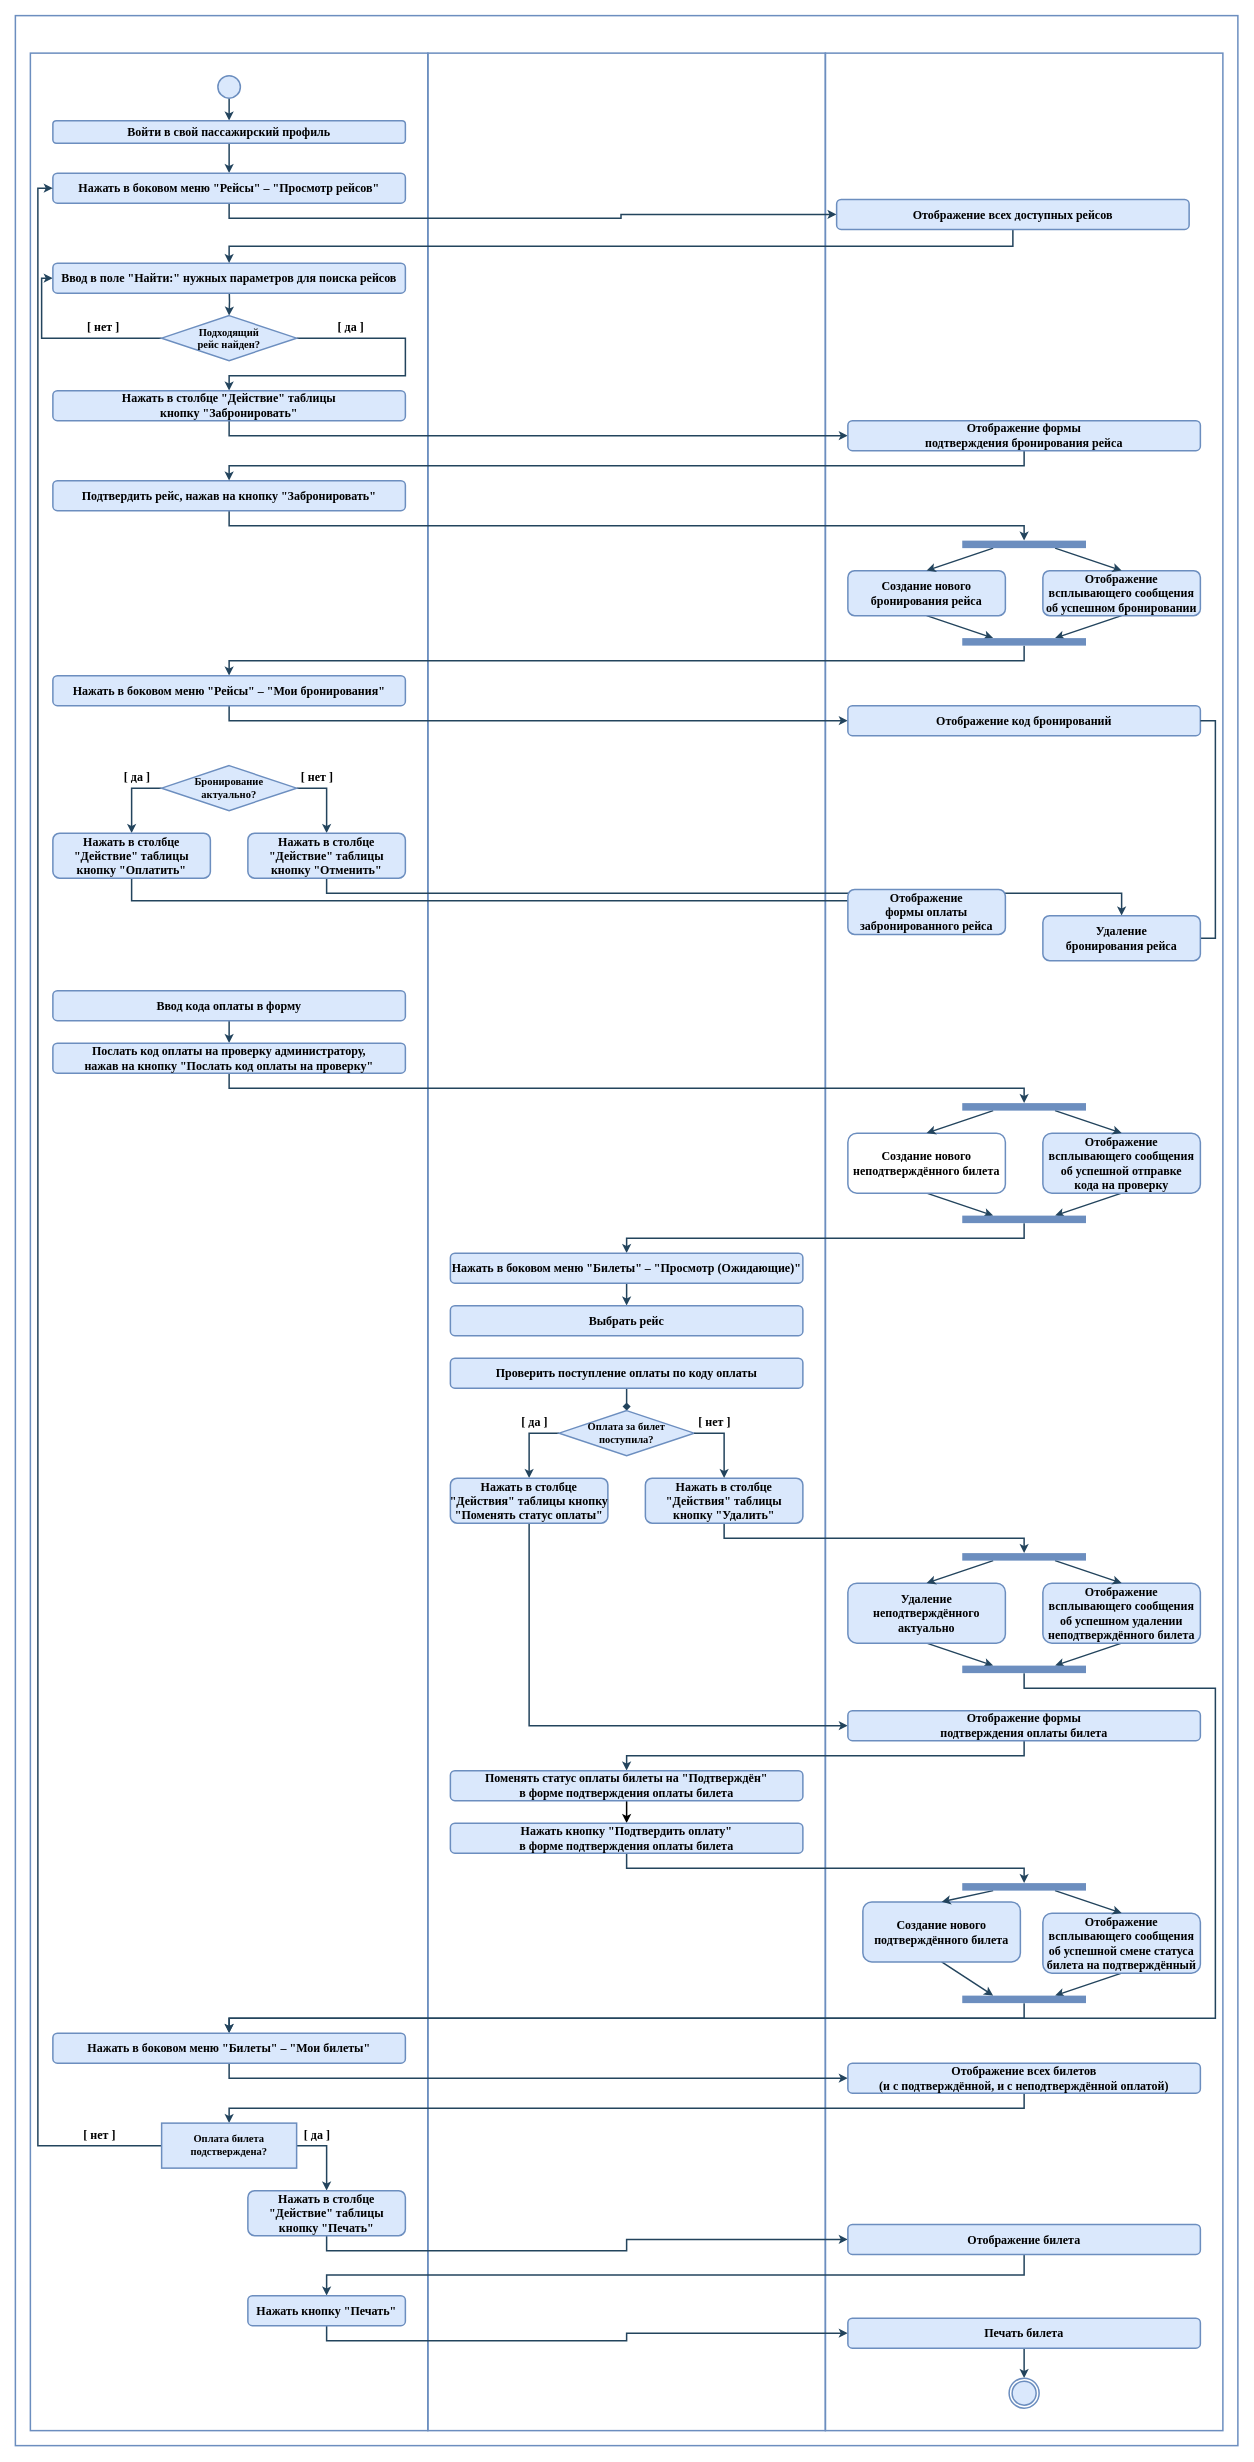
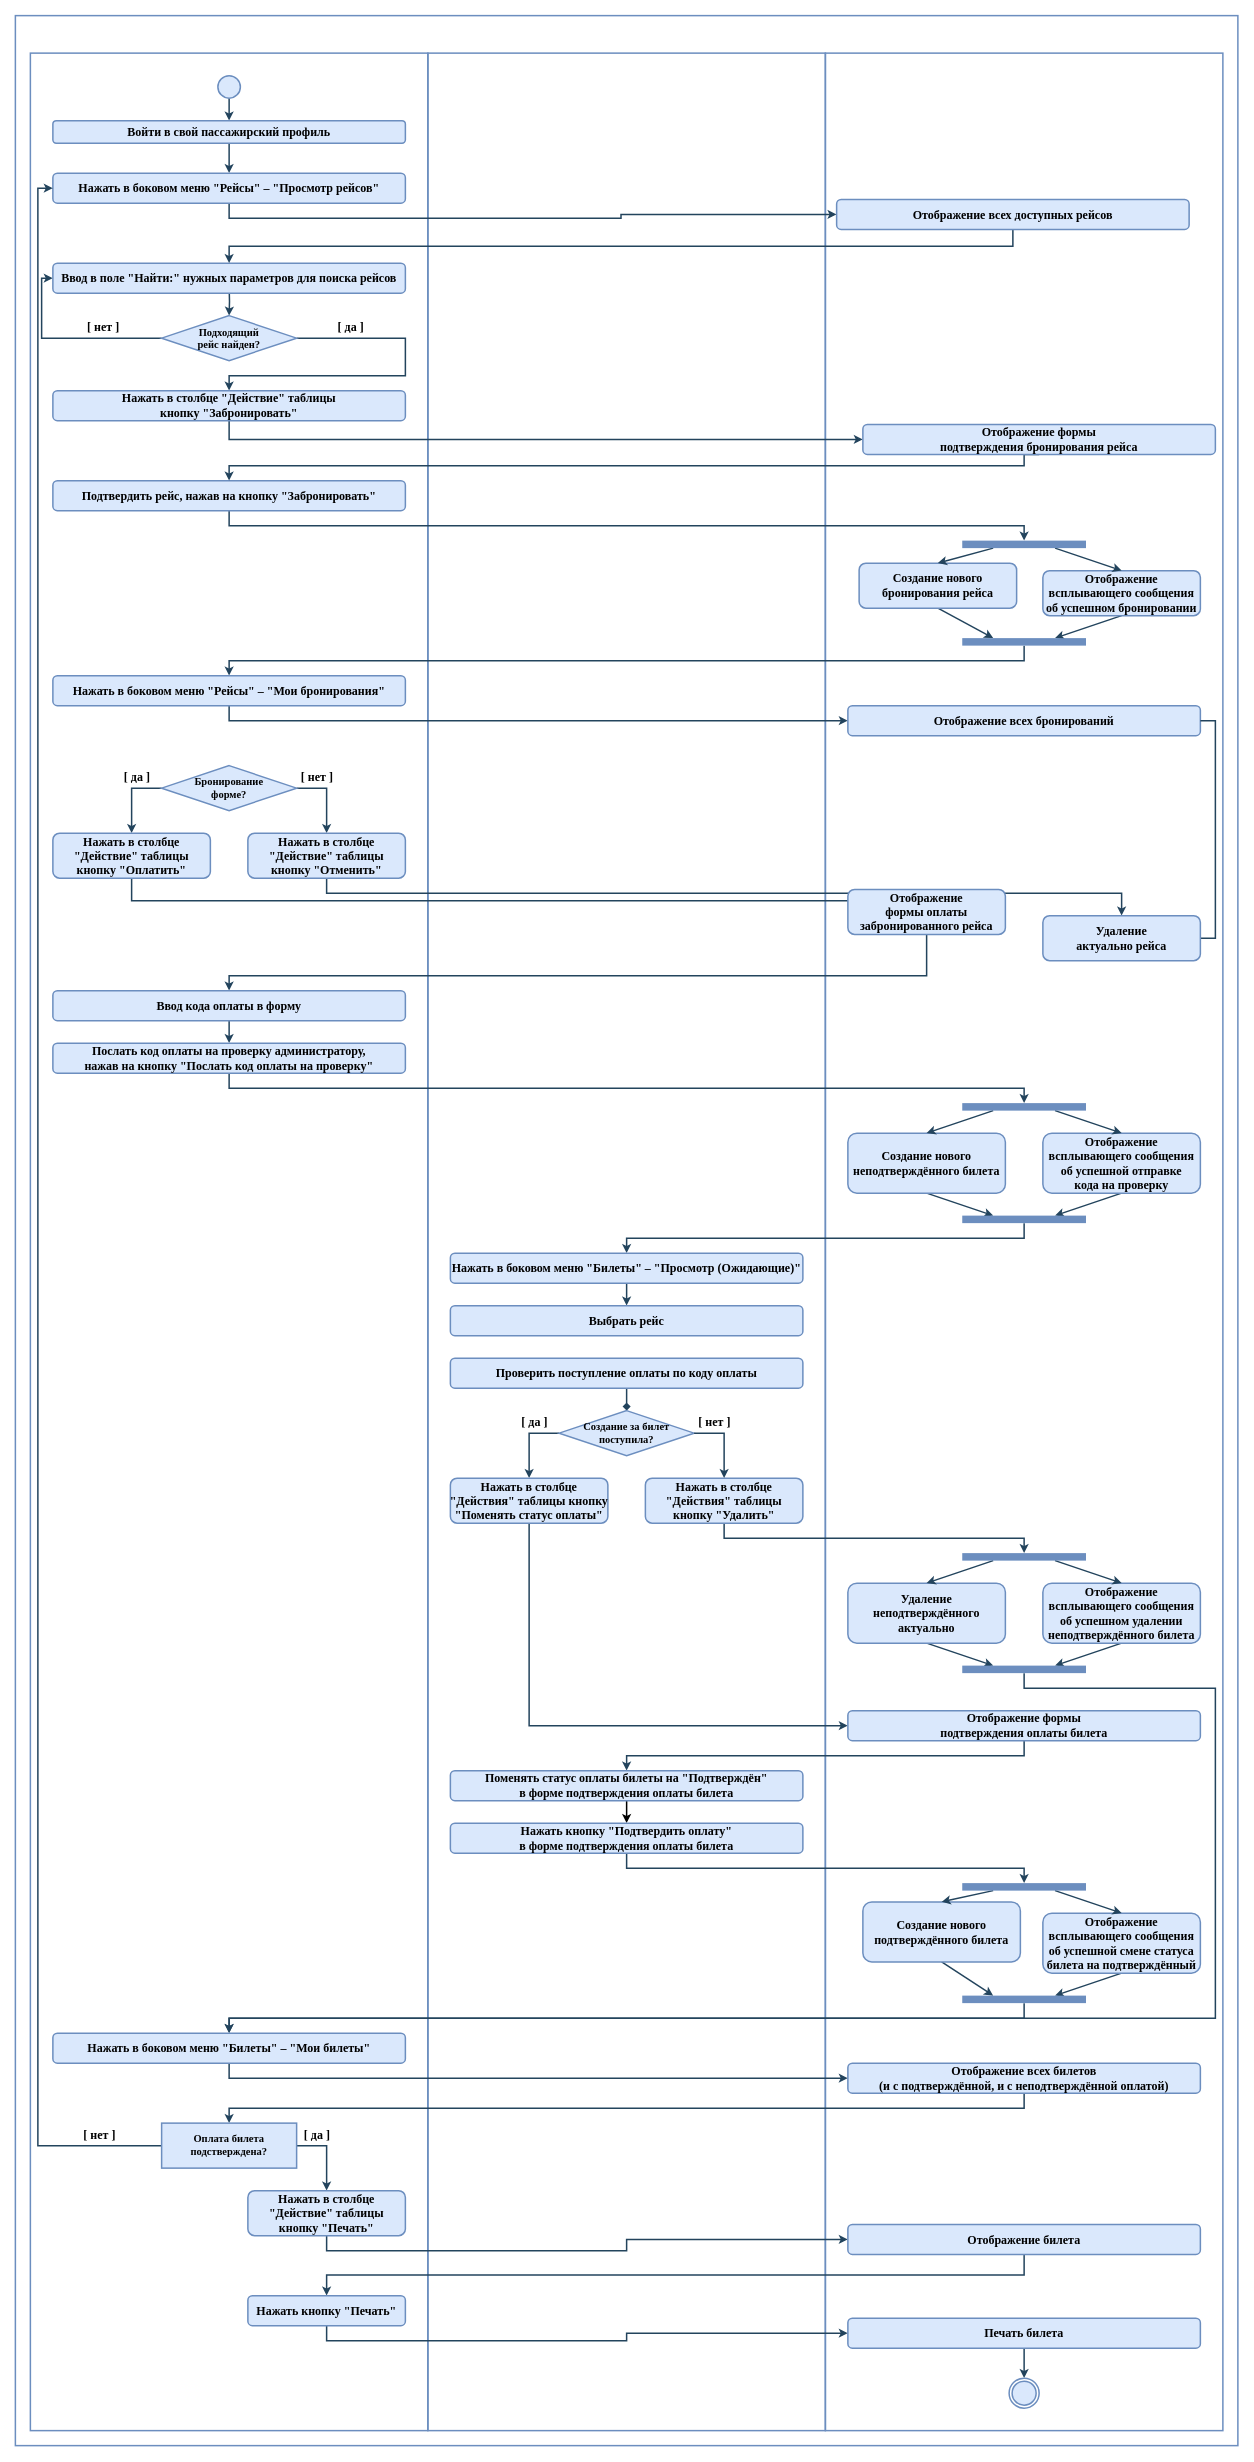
- <mxCell id="26" value="&lt;font style=&quot;text-wrap: nowrap;&quot;&gt;Отображение формы&lt;br&gt;&lt;/font&gt;&lt;div style=&quot;text-wrap: nowrap;&quot;&gt;подтверждения бронирования рейса&lt;/div&gt;" style="rounded=1;whiteSpace=wrap;html=1;fontFamily=Times New Roman;fontSize=16;fontStyle=1;fillColor=#dae8fc;strokeColor=#6c8ebf;strokeWidth=2;" vertex="1" parent="1"><mxGeometry x="1130" y="560" width="470" height="40" as="geometry" /></mxCell>
+ <mxCell id="26" value="&lt;font style=&quot;text-wrap: nowrap;&quot;&gt;Отображение формы&lt;br&gt;&lt;/font&gt;&lt;div style=&quot;text-wrap: nowrap;&quot;&gt;подтверждения бронирования рейса&lt;/div&gt;" style="rounded=1;whiteSpace=wrap;html=1;fontFamily=Times New Roman;fontSize=16;fontStyle=1;fillColor=#dae8fc;strokeColor=#6c8ebf;strokeWidth=2;" vertex="1" parent="1"><mxGeometry x="1150" y="565" width="470" height="40" as="geometry" /></mxCell>
- <mxCell id="28" value="&lt;b&gt;Создание нового&lt;/b&gt;&lt;div&gt;&lt;b&gt;бронирования рейса&lt;/b&gt;&lt;/div&gt;" style="rounded=1;whiteSpace=wrap;html=1;fontFamily=Times New Roman;fontSize=16;fontStyle=1;fillColor=#dae8fc;strokeColor=#6c8ebf;strokeWidth=2;" vertex="1" parent="1"><mxGeometry x="1130" y="760" width="210" height="60" as="geometry" /></mxCell>
+ <mxCell id="28" value="&lt;b&gt;Создание нового&lt;/b&gt;&lt;div&gt;&lt;b&gt;бронирования рейса&lt;/b&gt;&lt;/div&gt;" style="rounded=1;whiteSpace=wrap;html=1;fontFamily=Times New Roman;fontSize=16;fontStyle=1;fillColor=#dae8fc;strokeColor=#6c8ebf;strokeWidth=2;" vertex="1" parent="1"><mxGeometry x="1145" y="750" width="210" height="60" as="geometry" /></mxCell>
- <mxCell id="38" value="&lt;font style=&quot;text-wrap: nowrap;&quot;&gt;Отображение&amp;nbsp;&lt;/font&gt;&lt;span style=&quot;text-wrap: nowrap; background-color: initial;&quot;&gt;код бронирований&lt;/span&gt;" style="rounded=1;whiteSpace=wrap;html=1;fontFamily=Times New Roman;fontSize=16;fontStyle=1;fillColor=#dae8fc;strokeColor=#6c8ebf;strokeWidth=2;" vertex="1" parent="1"><mxGeometry x="1130" y="940" width="470" height="40" as="geometry" /></mxCell>
+ <mxCell id="38" value="&lt;font style=&quot;text-wrap: nowrap;&quot;&gt;Отображение&amp;nbsp;&lt;/font&gt;&lt;span style=&quot;text-wrap: nowrap; background-color: initial;&quot;&gt;всех бронирований&lt;/span&gt;" style="rounded=1;whiteSpace=wrap;html=1;fontFamily=Times New Roman;fontSize=16;fontStyle=1;fillColor=#dae8fc;strokeColor=#6c8ebf;strokeWidth=2;" vertex="1" parent="1"><mxGeometry x="1130" y="940" width="470" height="40" as="geometry" /></mxCell>
- <mxCell id="41" value="Бронирование&lt;div&gt;актуально?&lt;/div&gt;" style="rhombus;whiteSpace=wrap;html=1;fillColor=#dae8fc;strokeColor=#6c8ebf;strokeWidth=2;fontFamily=Times New Roman;fontSize=14;fontStyle=1;verticalAlign=middle;" vertex="1" parent="1"><mxGeometry x="215" y="1020" width="180" height="60" as="geometry" /></mxCell>
+ <mxCell id="41" value="Бронирование&lt;div&gt;форме?&lt;/div&gt;" style="rhombus;whiteSpace=wrap;html=1;fillColor=#dae8fc;strokeColor=#6c8ebf;strokeWidth=2;fontFamily=Times New Roman;fontSize=14;fontStyle=1;verticalAlign=middle;" vertex="1" parent="1"><mxGeometry x="215" y="1020" width="180" height="60" as="geometry" /></mxCell>
- <mxCell id="51" value="&lt;b&gt;Удаление&lt;/b&gt;&lt;div&gt;&lt;b&gt;бронирования рейса&lt;/b&gt;&lt;/div&gt;" style="rounded=1;whiteSpace=wrap;html=1;fontFamily=Times New Roman;fontSize=16;fontStyle=1;fillColor=#dae8fc;strokeColor=#6c8ebf;strokeWidth=2;" vertex="1" parent="1"><mxGeometry x="1390" y="1220" width="210" height="60" as="geometry" /></mxCell>
+ <mxCell id="51" value="&lt;b&gt;Удаление&lt;/b&gt;&lt;div&gt;&lt;b&gt;актуально рейса&lt;/b&gt;&lt;/div&gt;" style="rounded=1;whiteSpace=wrap;html=1;fontFamily=Times New Roman;fontSize=16;fontStyle=1;fillColor=#dae8fc;strokeColor=#6c8ebf;strokeWidth=2;" vertex="1" parent="1"><mxGeometry x="1390" y="1220" width="210" height="60" as="geometry" /></mxCell>
+ <mxCell id="48" style="rounded=0;orthogonalLoop=1;jettySize=auto;html=1;fillColor=#bac8d3;strokeColor=#23445d;strokeWidth=2;exitX=0.5;exitY=1;exitDx=0;exitDy=0;entryX=0.5;entryY=0;entryDx=0;entryDy=0;edgeStyle=orthogonalEdgeStyle;" edge="1" parent="1" source="49" target="53"><mxGeometry relative="1" as="geometry"><mxPoint x="1235" y="1330" as="sourcePoint" /><mxPoint x="270" y="1270" as="targetPoint" /><Array as="points"><mxPoint x="1235" y="1300" /><mxPoint x="305" y="1300" /></Array></mxGeometry></mxCell>
- <mxCell id="57" value="&lt;b&gt;Создание нового неподтверждённого билета&lt;/b&gt;" style="rounded=1;whiteSpace=wrap;html=1;fontFamily=Times New Roman;fontSize=16;fontStyle=1;fillColor=#ffffff;strokeColor=#6c8ebf;strokeWidth=2;" vertex="1" parent="1"><mxGeometry x="1130" y="1510" width="210" height="80" as="geometry" /></mxCell>
+ <mxCell id="57" value="&lt;b&gt;Создание нового неподтверждённого билета&lt;/b&gt;" style="rounded=1;whiteSpace=wrap;html=1;fontFamily=Times New Roman;fontSize=16;fontStyle=1;fillColor=#dae8fc;strokeColor=#6c8ebf;strokeWidth=2;" vertex="1" parent="1"><mxGeometry x="1130" y="1510" width="210" height="80" as="geometry" /></mxCell>
- <mxCell id="71" value="Оплата за билет&lt;div&gt;поступила?&lt;/div&gt;" style="rhombus;whiteSpace=wrap;html=1;fillColor=#dae8fc;strokeColor=#6c8ebf;strokeWidth=2;fontFamily=Times New Roman;fontSize=14;fontStyle=1;verticalAlign=middle;" vertex="1" parent="1"><mxGeometry x="745" y="1880" width="180" height="60" as="geometry" /></mxCell>
+ <mxCell id="71" value="Создание за билет&lt;div&gt;поступила?&lt;/div&gt;" style="rhombus;whiteSpace=wrap;html=1;fillColor=#dae8fc;strokeColor=#6c8ebf;strokeWidth=2;fontFamily=Times New Roman;fontSize=14;fontStyle=1;verticalAlign=middle;" vertex="1" parent="1"><mxGeometry x="745" y="1880" width="180" height="60" as="geometry" /></mxCell>
